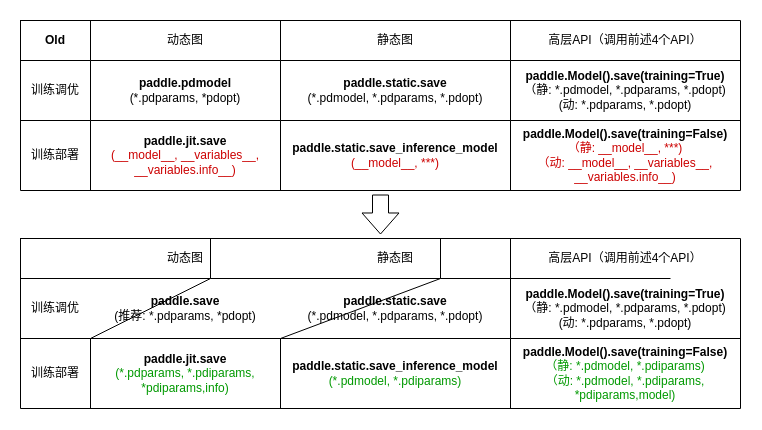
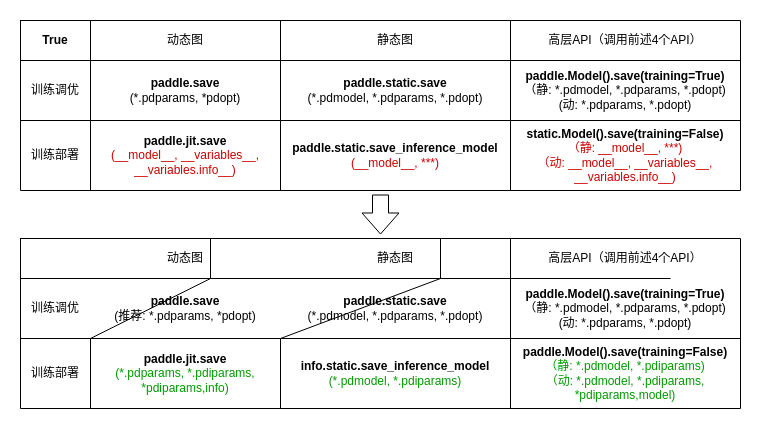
- <mxCell id="4" value="Old" style="shape=partialRectangle;html=1;whiteSpace=wrap;connectable=0;overflow=hidden;fillColor=none;top=0;left=0;bottom=0;right=0;fontStyle=1" vertex="1" parent="3"><mxGeometry width="70" height="40" as="geometry" /></mxCell>
+ <mxCell id="4" value="True" style="shape=partialRectangle;html=1;whiteSpace=wrap;connectable=0;overflow=hidden;fillColor=none;top=0;left=0;bottom=0;right=0;fontStyle=1" vertex="1" parent="3"><mxGeometry width="70" height="40" as="geometry" /></mxCell>
- <mxCell id="10" value="&lt;b&gt;paddle.pdmodel&lt;/b&gt;&lt;br&gt;(*.pdparams, *pdopt)" style="shape=partialRectangle;html=1;whiteSpace=wrap;connectable=0;overflow=hidden;fillColor=none;top=0;left=0;bottom=0;right=0;" vertex="1" parent="8"><mxGeometry x="70" width="190" height="60" as="geometry" /></mxCell>
+ <mxCell id="10" value="&lt;b&gt;paddle.save&lt;/b&gt;&lt;br&gt;(*.pdparams, *pdopt)" style="shape=partialRectangle;html=1;whiteSpace=wrap;connectable=0;overflow=hidden;fillColor=none;top=0;left=0;bottom=0;right=0;" vertex="1" parent="8"><mxGeometry x="70" width="190" height="60" as="geometry" /></mxCell>
- <mxCell id="17" value="&lt;b&gt;paddle.Model().save(training=False)&lt;/b&gt;&lt;br&gt;&lt;font color=&quot;#cc0000&quot;&gt;（静: __model__, ***)&lt;br&gt;（动: __model__, __variables__, __variables.info__)&lt;/font&gt;" style="shape=partialRectangle;html=1;whiteSpace=wrap;connectable=0;overflow=hidden;fillColor=none;top=0;left=0;bottom=0;right=0;" vertex="1" parent="13"><mxGeometry x="490" width="230" height="70" as="geometry" /></mxCell>
+ <mxCell id="17" value="&lt;b&gt;static.Model().save(training=False)&lt;/b&gt;&lt;br&gt;&lt;font color=&quot;#cc0000&quot;&gt;（静: __model__, ***)&lt;br&gt;（动: __model__, __variables__, __variables.info__)&lt;/font&gt;" style="shape=partialRectangle;html=1;whiteSpace=wrap;connectable=0;overflow=hidden;fillColor=none;top=0;left=0;bottom=0;right=0;" vertex="1" parent="13"><mxGeometry x="490" width="230" height="70" as="geometry" /></mxCell>
- <mxCell id="32" value="&lt;b&gt;paddle.static.save_inference_model&lt;/b&gt;&lt;br&gt;&lt;font color=&quot;#009900&quot;&gt;(*.pdmodel, *.pdiparams)&lt;/font&gt;" style="shape=partialRectangle;html=1;whiteSpace=wrap;connectable=0;overflow=hidden;fillColor=none;top=0;left=0;bottom=0;right=0;" vertex="1" parent="29"><mxGeometry x="260" width="230" height="70" as="geometry" /></mxCell>
+ <mxCell id="32" value="&lt;b&gt;info.static.save_inference_model&lt;/b&gt;&lt;br&gt;&lt;font color=&quot;#009900&quot;&gt;(*.pdmodel, *.pdiparams)&lt;/font&gt;" style="shape=partialRectangle;html=1;whiteSpace=wrap;connectable=0;overflow=hidden;fillColor=none;top=0;left=0;bottom=0;right=0;" vertex="1" parent="29"><mxGeometry x="260" width="230" height="70" as="geometry" /></mxCell>
